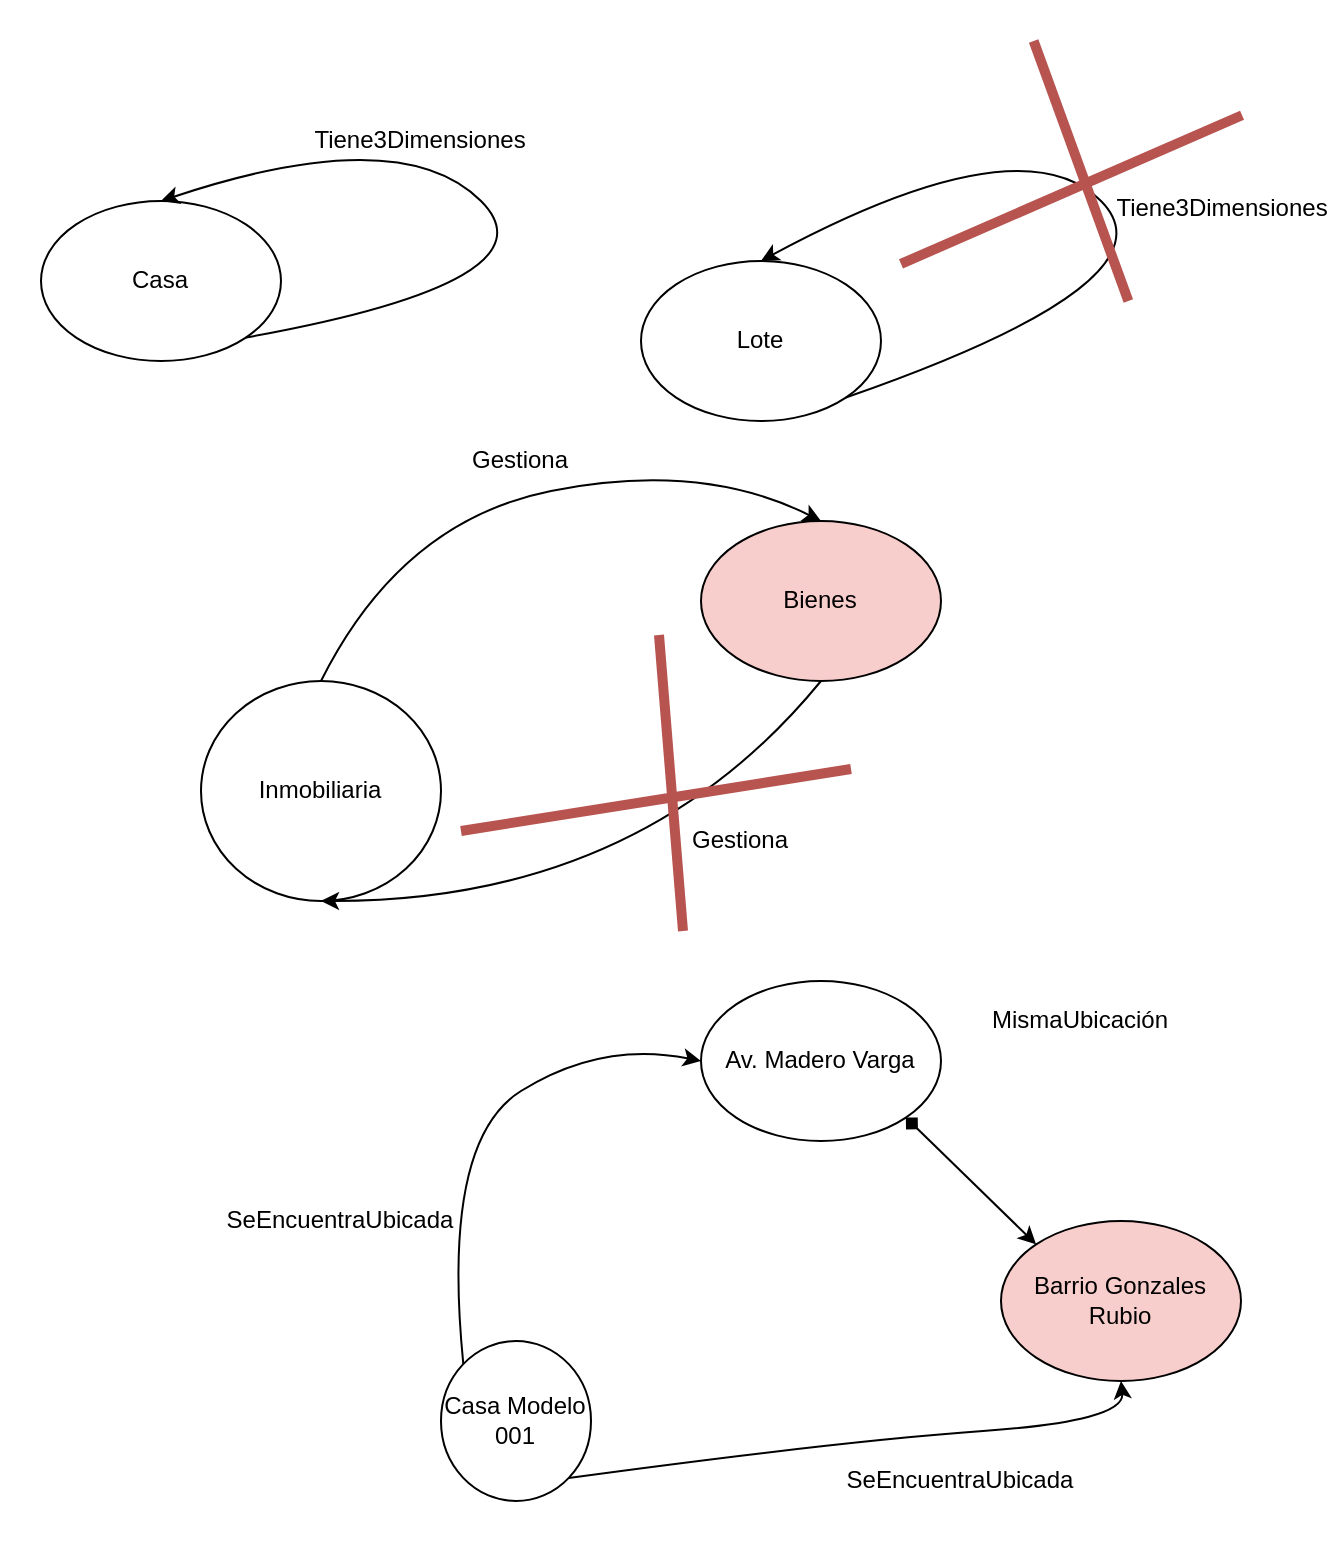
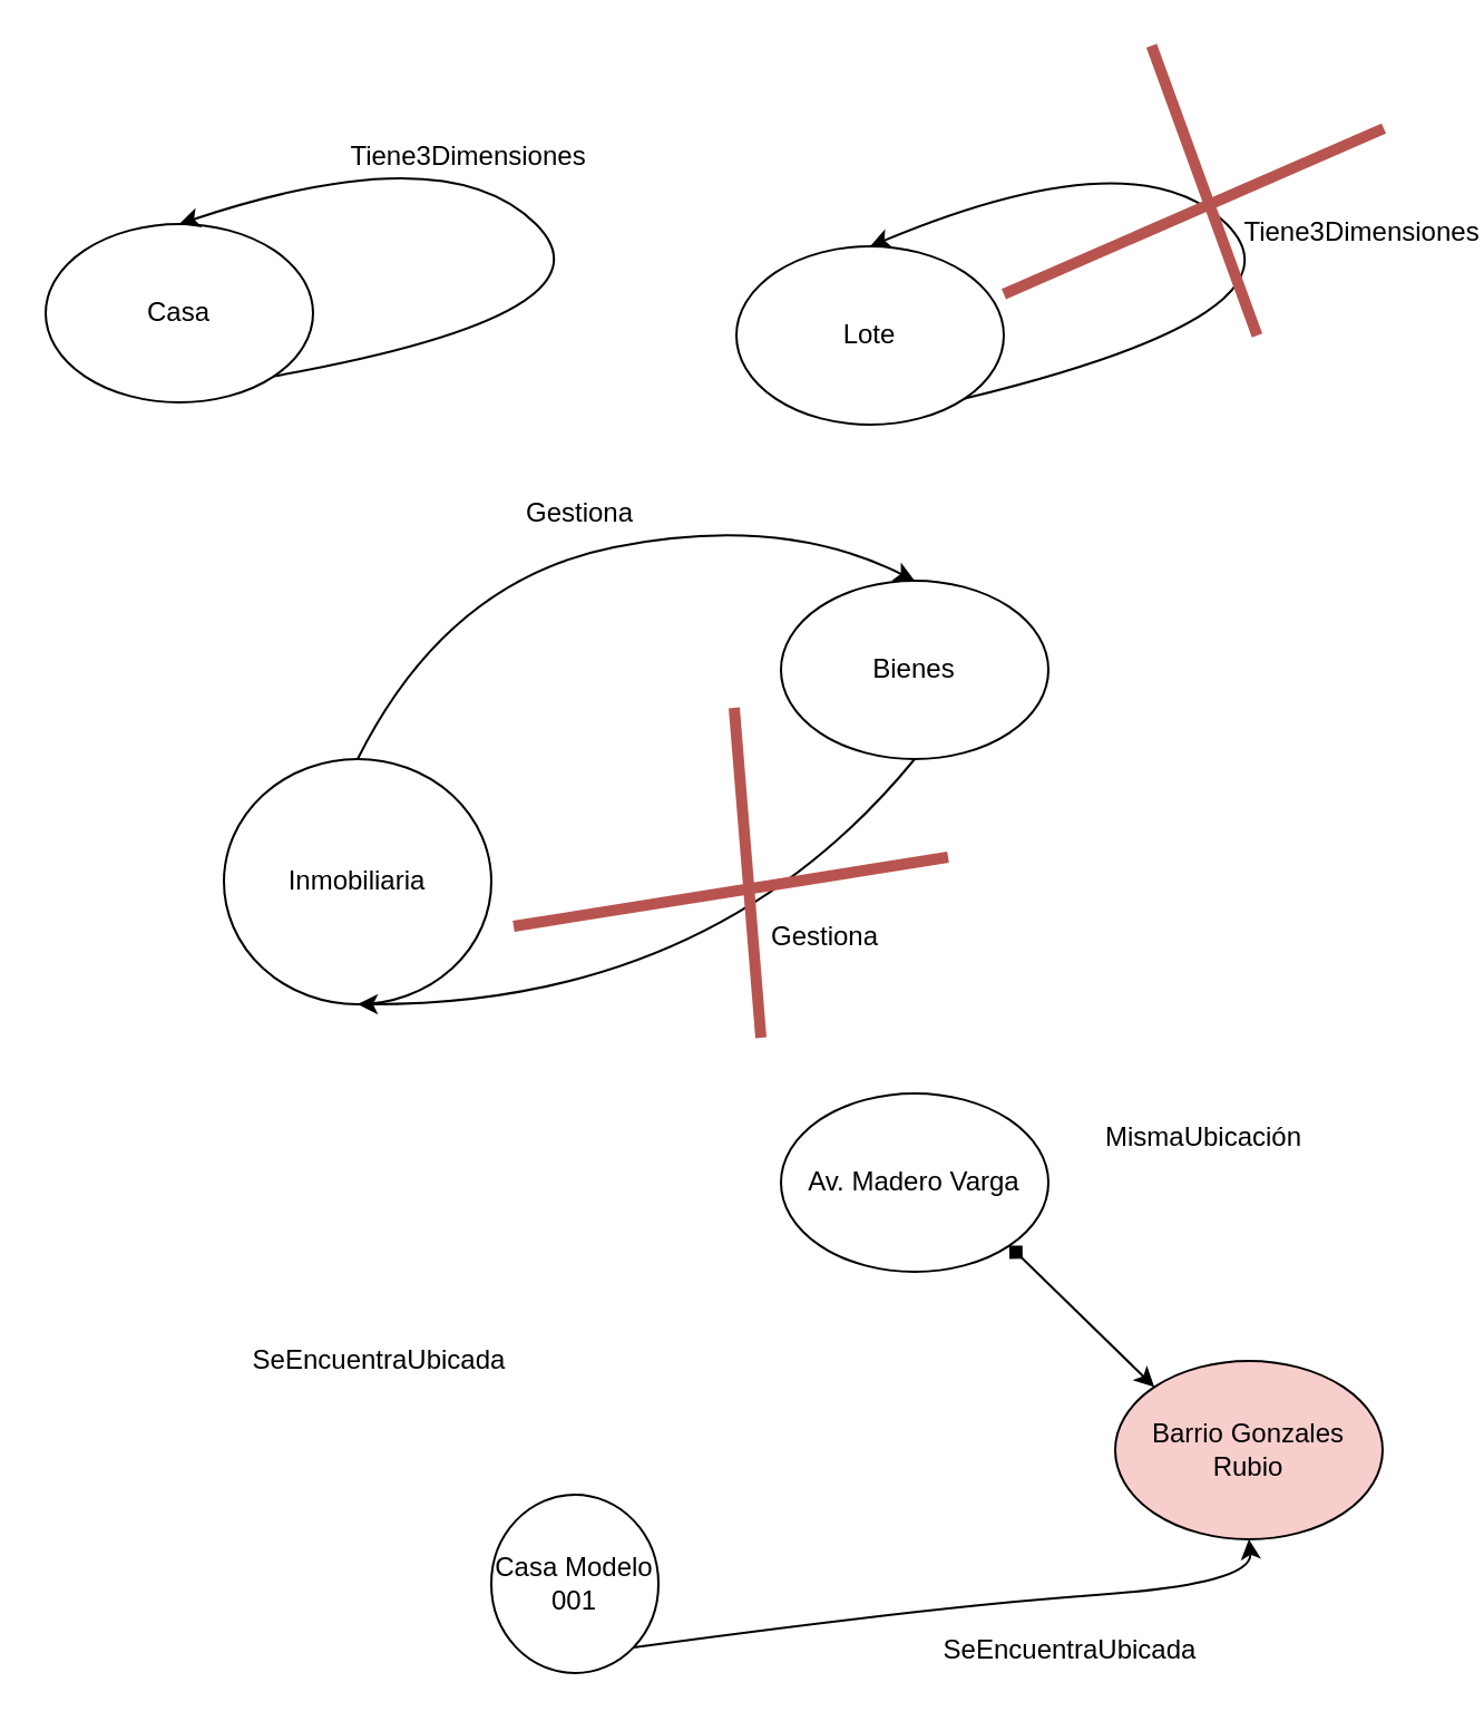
- <mxCell id="5" value="Lote" style="ellipse;whiteSpace=wrap;html=1;" vertex="1" parent="1"><mxGeometry x="320" y="130" width="120" height="80" as="geometry" /></mxCell>
+ <mxCell id="5" value="Lote" style="ellipse;whiteSpace=wrap;html=1;" vertex="1" parent="1"><mxGeometry x="330" y="110" width="120" height="80" as="geometry" /></mxCell>
- <mxCell id="8" value="Bienes" style="ellipse;whiteSpace=wrap;html=1;fillColor=#f8cecc;" vertex="1" parent="1"><mxGeometry x="350" y="260" width="120" height="80" as="geometry" /></mxCell>
+ <mxCell id="8" value="Bienes" style="ellipse;whiteSpace=wrap;html=1;" vertex="1" parent="1"><mxGeometry x="350" y="260" width="120" height="80" as="geometry" /></mxCell>
- <mxCell id="23" value="" style="curved=1;endArrow=classic;html=1;strokeWidth=1;exitX=0;exitY=0;exitDx=0;exitDy=0;entryX=0;entryY=0.5;entryDx=0;entryDy=0;" edge="1" parent="1" source="20" target="21"><mxGeometry width="50" height="50" relative="1" as="geometry"><mxPoint x="360" y="540" as="sourcePoint" /><mxPoint x="410" y="490" as="targetPoint" /><Array as="points"><mxPoint x="220" y="570" /><mxPoint x="300" y="520" /></Array></mxGeometry></mxCell>
